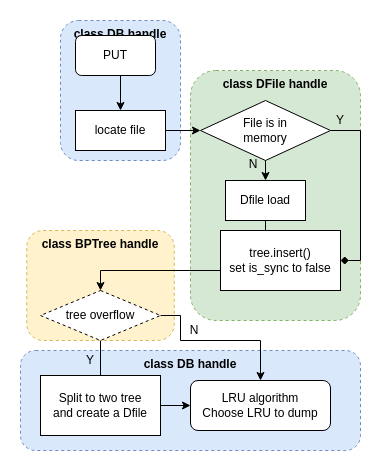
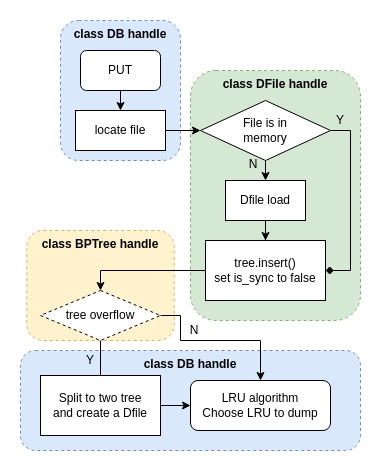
- <mxCell id="9" value="PUT" style="rounded=1;whiteSpace=wrap;html=1;" parent="1" vertex="1"><mxGeometry x="75" y="35" width="80" height="40" as="geometry" /></mxCell>
+ <mxCell id="9" value="PUT" style="rounded=1;whiteSpace=wrap;html=1;" parent="1" vertex="1"><mxGeometry x="80" y="50" width="80" height="40" as="geometry" /></mxCell>
- <mxCell id="22" value="tree.insert()&lt;br&gt;set is_sync to false" style="rounded=0;whiteSpace=wrap;html=1;" vertex="1" parent="1"><mxGeometry x="220" y="230" width="120" height="60" as="geometry" /></mxCell>
+ <mxCell id="22" value="tree.insert()&lt;br&gt;set is_sync to false" style="rounded=0;whiteSpace=wrap;html=1;" vertex="1" parent="1"><mxGeometry x="205" y="240" width="120" height="60" as="geometry" /></mxCell>
